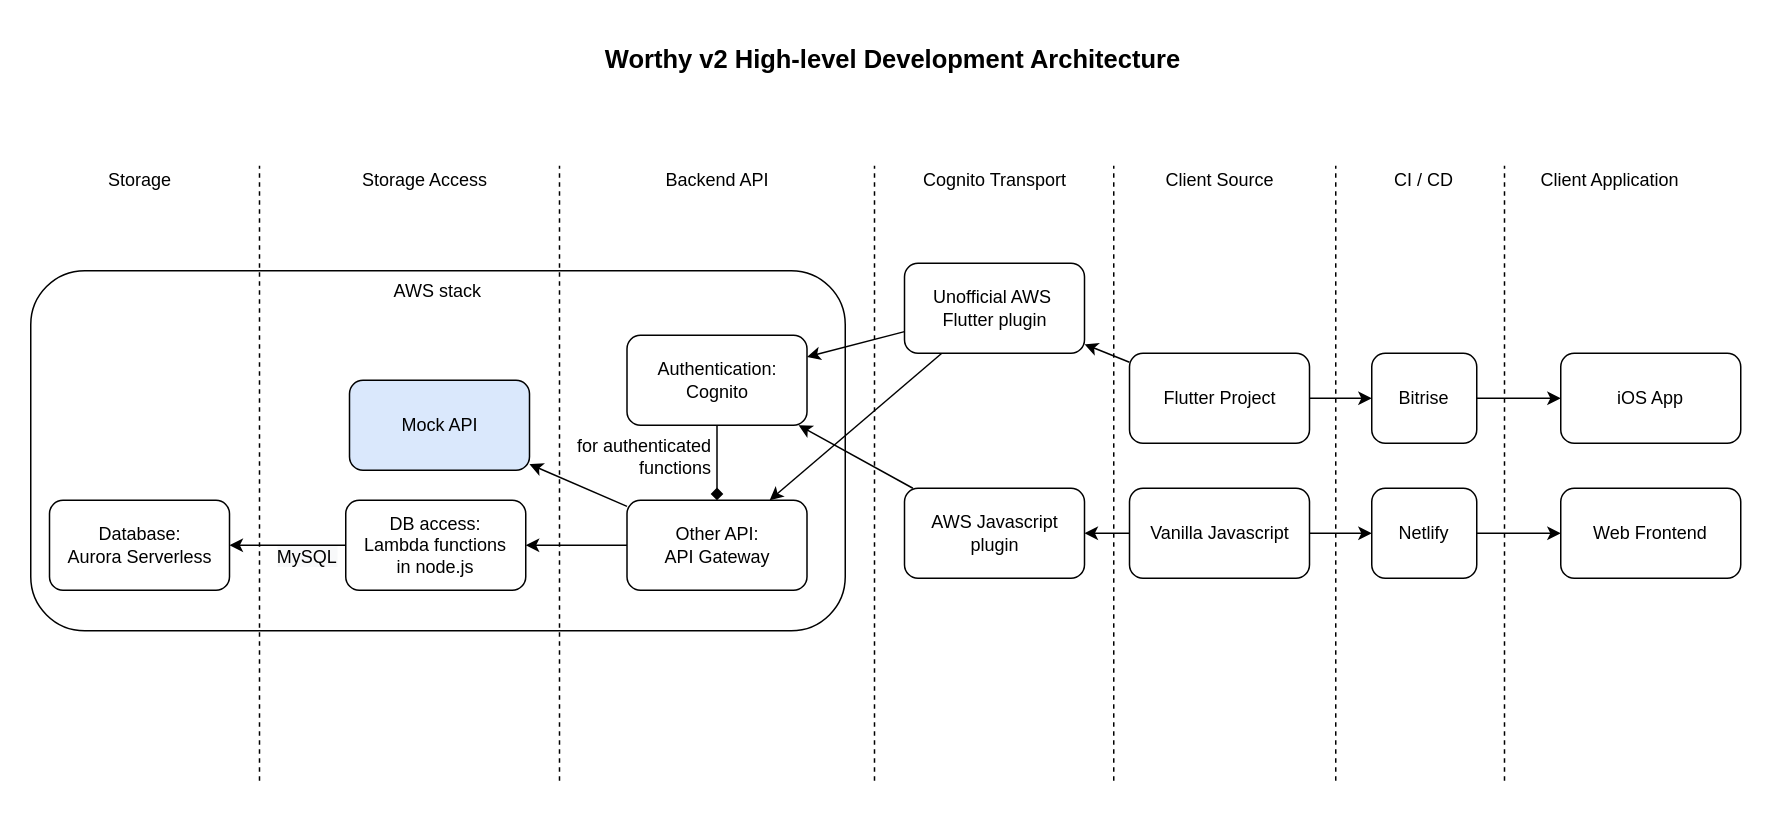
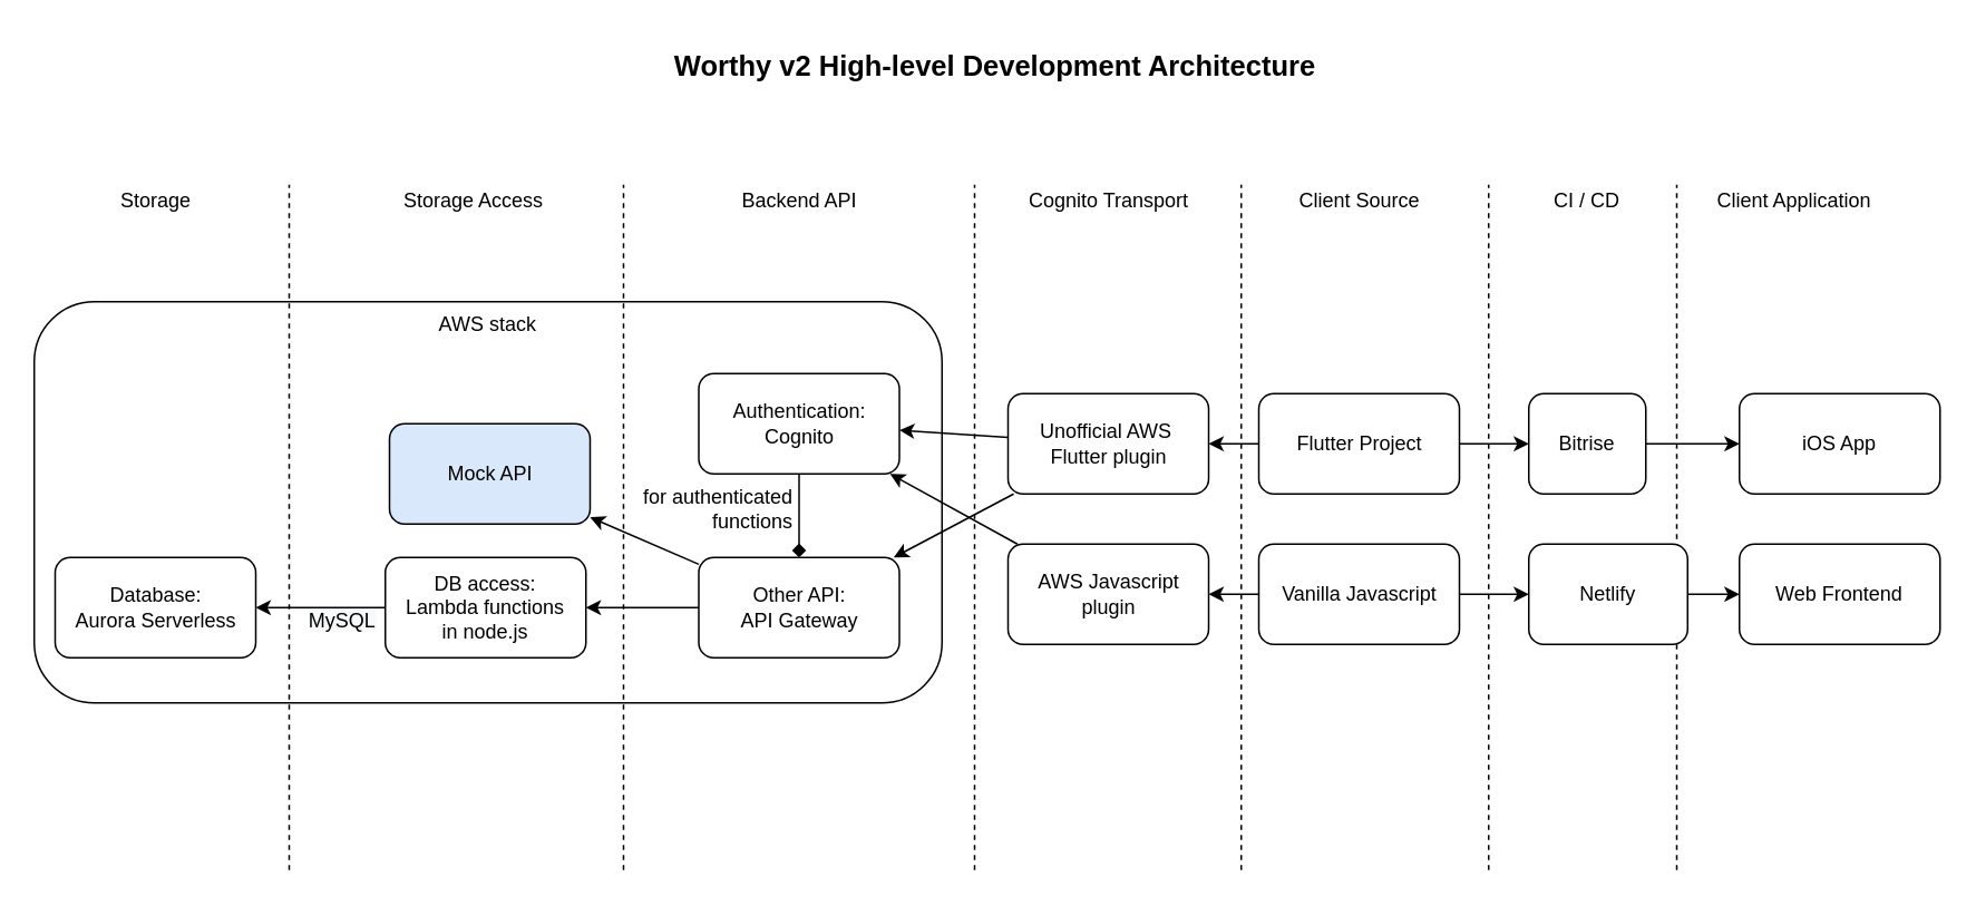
- <mxCell id="24" value="&lt;span style=&quot;white-space: nowrap&quot;&gt;Unofficial AWS&amp;nbsp;&lt;/span&gt;&lt;br style=&quot;white-space: nowrap&quot;&gt;&lt;span style=&quot;white-space: nowrap&quot;&gt;Flutter plugin&lt;/span&gt;" style="rounded=1;whiteSpace=wrap;html=1;" vertex="1" parent="1"><mxGeometry x="602.5" y="175" width="120" height="60" as="geometry" /></mxCell>
+ <mxCell id="24" value="&lt;span style=&quot;white-space: nowrap&quot;&gt;Unofficial AWS&amp;nbsp;&lt;/span&gt;&lt;br style=&quot;white-space: nowrap&quot;&gt;&lt;span style=&quot;white-space: nowrap&quot;&gt;Flutter plugin&lt;/span&gt;" style="rounded=1;whiteSpace=wrap;html=1;" vertex="1" parent="1"><mxGeometry x="602.5" y="235" width="120" height="60" as="geometry" /></mxCell>
- <mxCell id="45" value="Netlify" style="rounded=1;whiteSpace=wrap;html=1;" vertex="1" parent="1"><mxGeometry x="914" y="325" width="70" height="60" as="geometry" /></mxCell>
+ <mxCell id="45" value="Netlify" style="rounded=1;whiteSpace=wrap;html=1;" vertex="1" parent="1"><mxGeometry x="914" y="325" width="95" height="60" as="geometry" /></mxCell>
